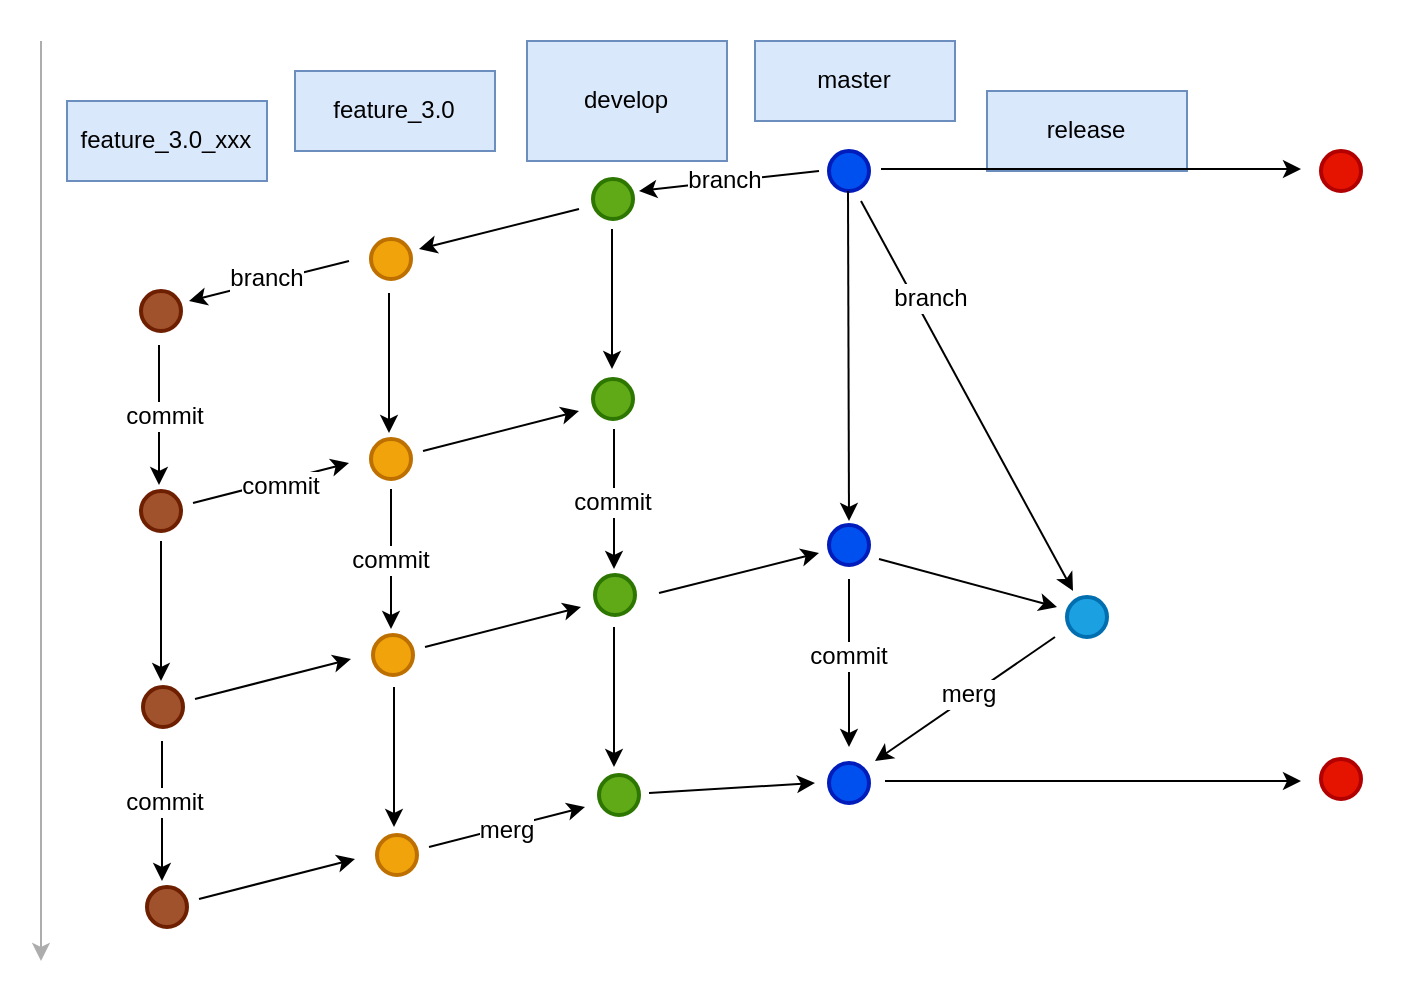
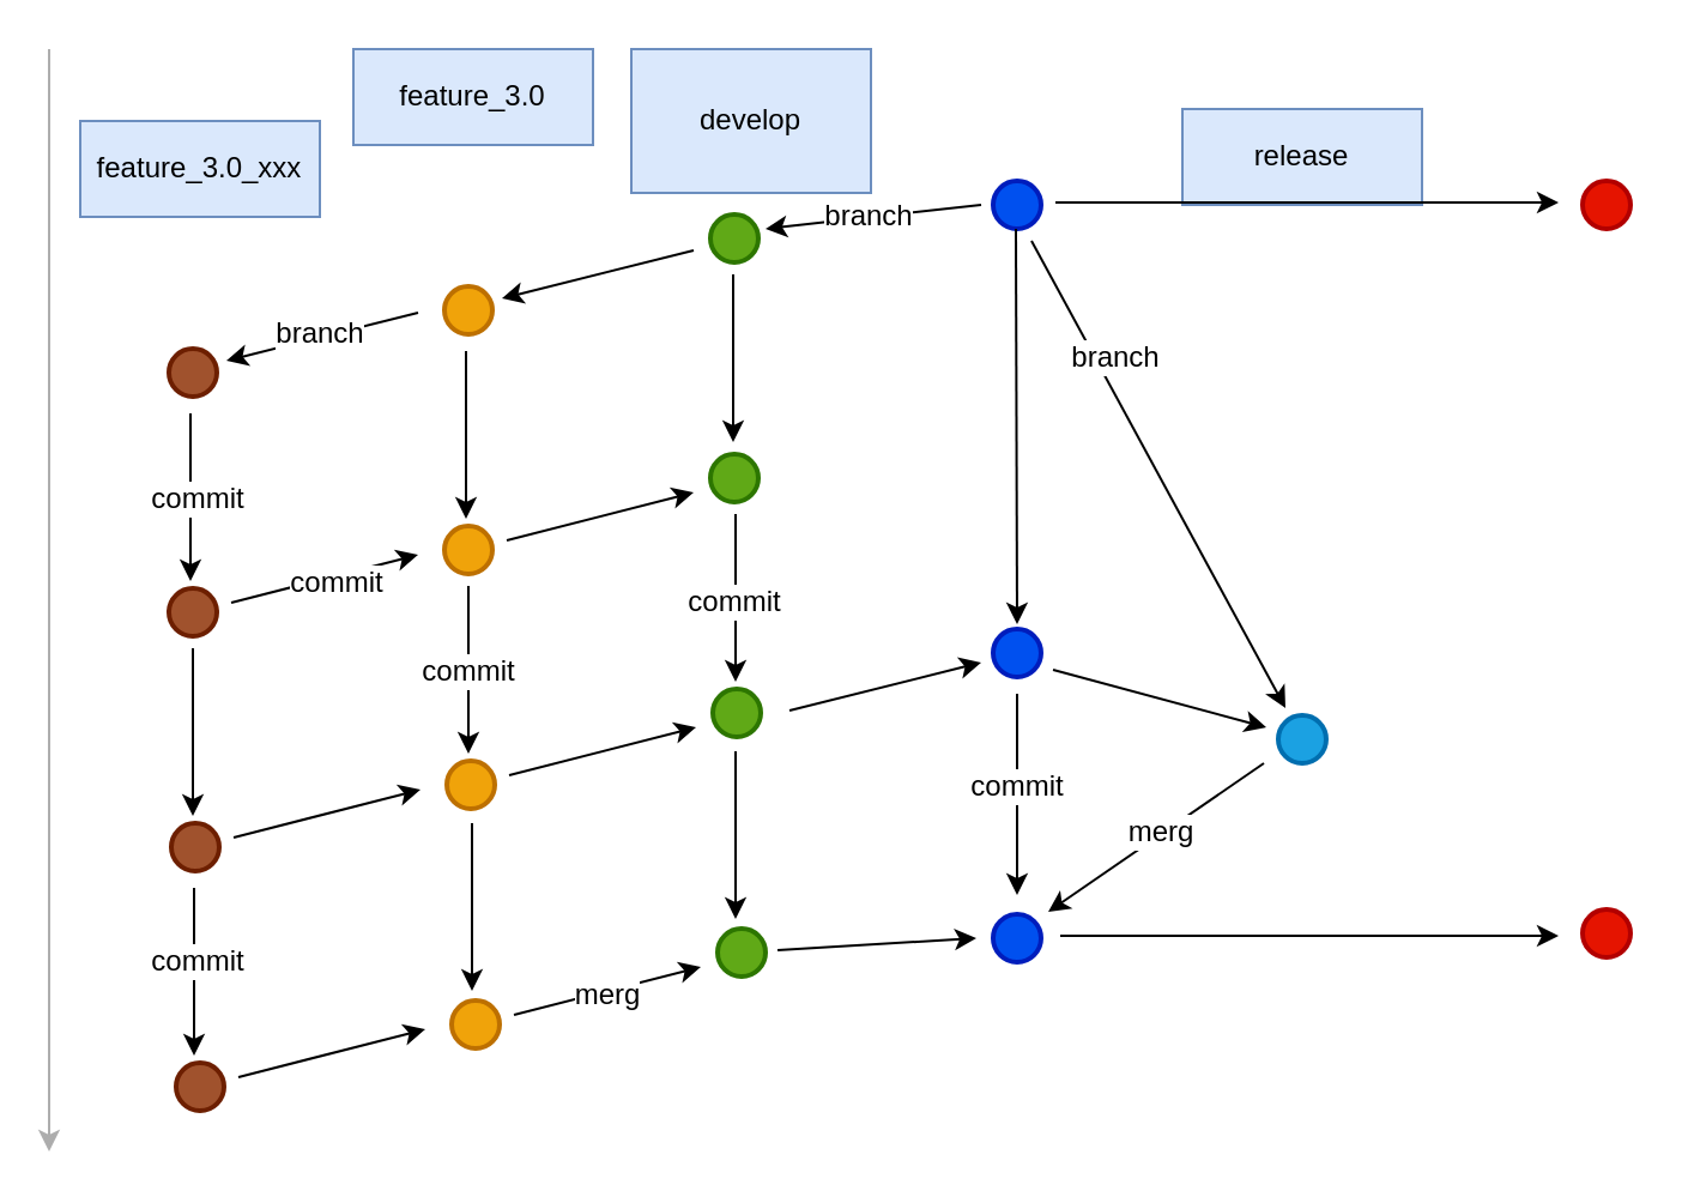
- <mxCell id="3" value="master" style="rounded=0;whiteSpace=wrap;html=1;fillColor=#dae8fc;strokeColor=#6c8ebf;" parent="1" vertex="1"><mxGeometry x="377" y="20" width="100" height="40" as="geometry" /></mxCell>
- <mxCell id="5" value="feature_3.0" style="rounded=0;whiteSpace=wrap;html=1;fillColor=#dae8fc;strokeColor=#6c8ebf;" parent="1" vertex="1"><mxGeometry x="147" y="35" width="100" height="40" as="geometry" /></mxCell>
+ <mxCell id="5" value="feature_3.0" style="rounded=0;whiteSpace=wrap;html=1;fillColor=#dae8fc;strokeColor=#6c8ebf;" parent="1" vertex="1"><mxGeometry x="147" y="20" width="100" height="40" as="geometry" /></mxCell>
